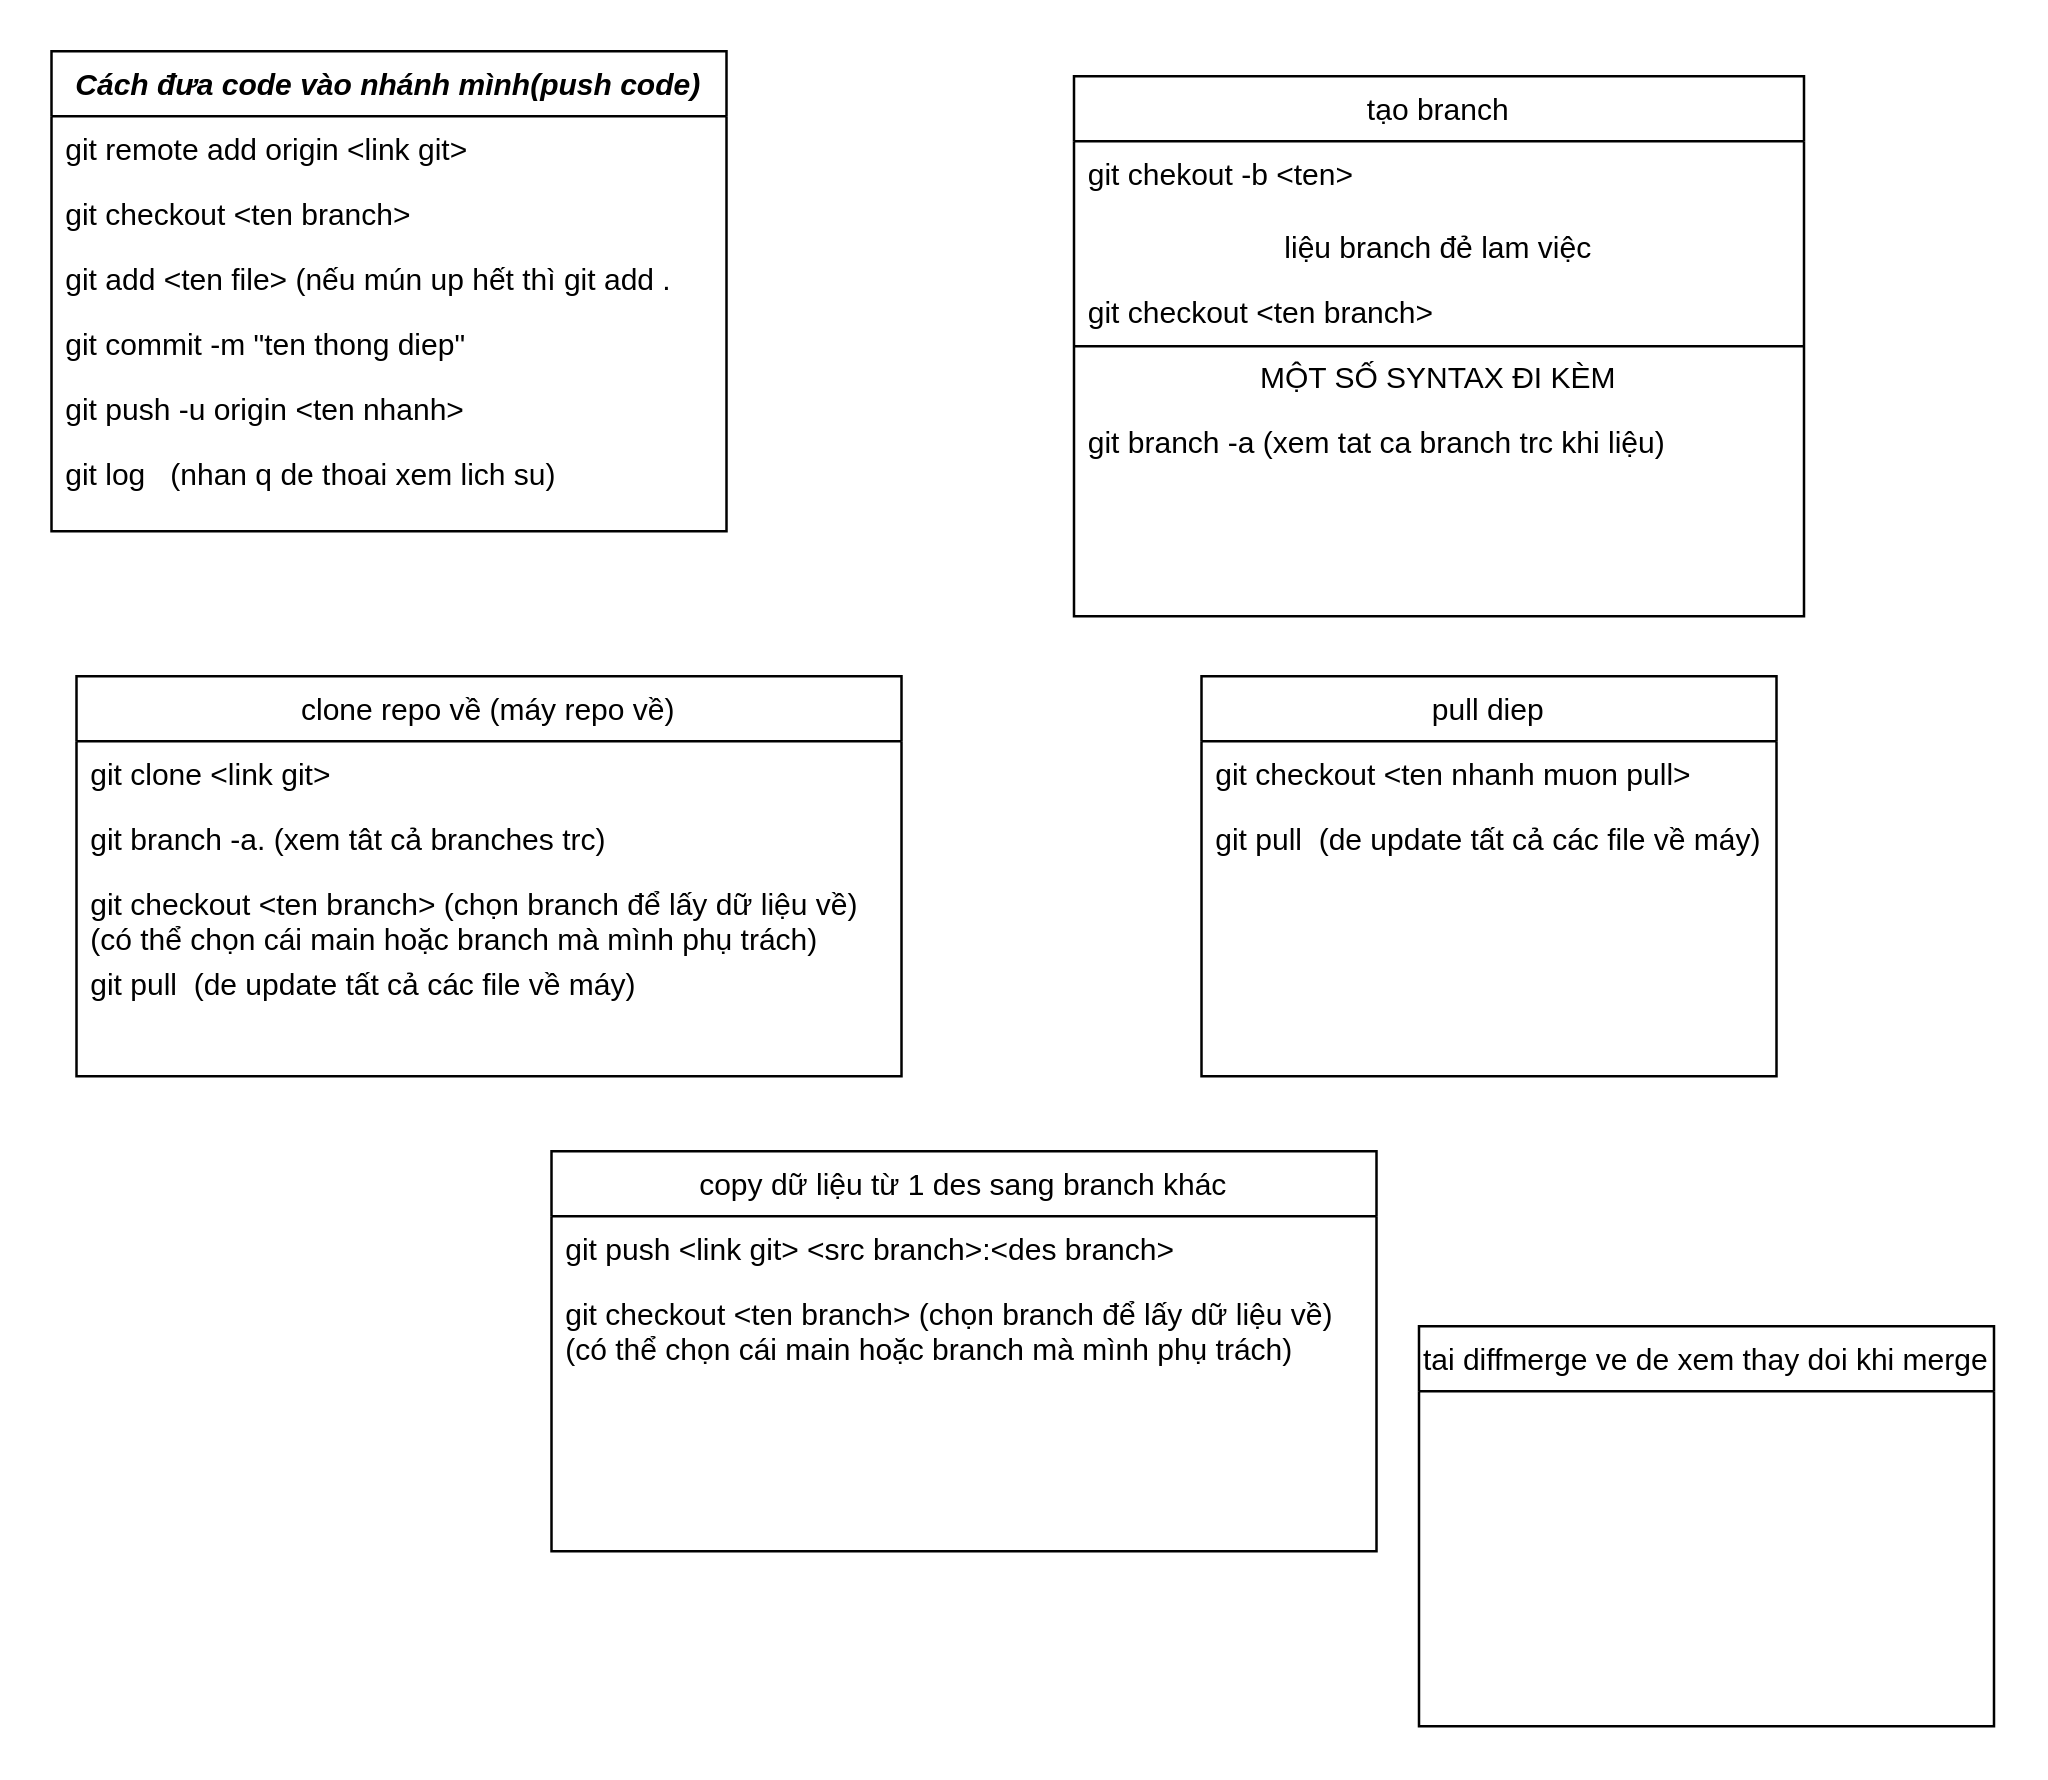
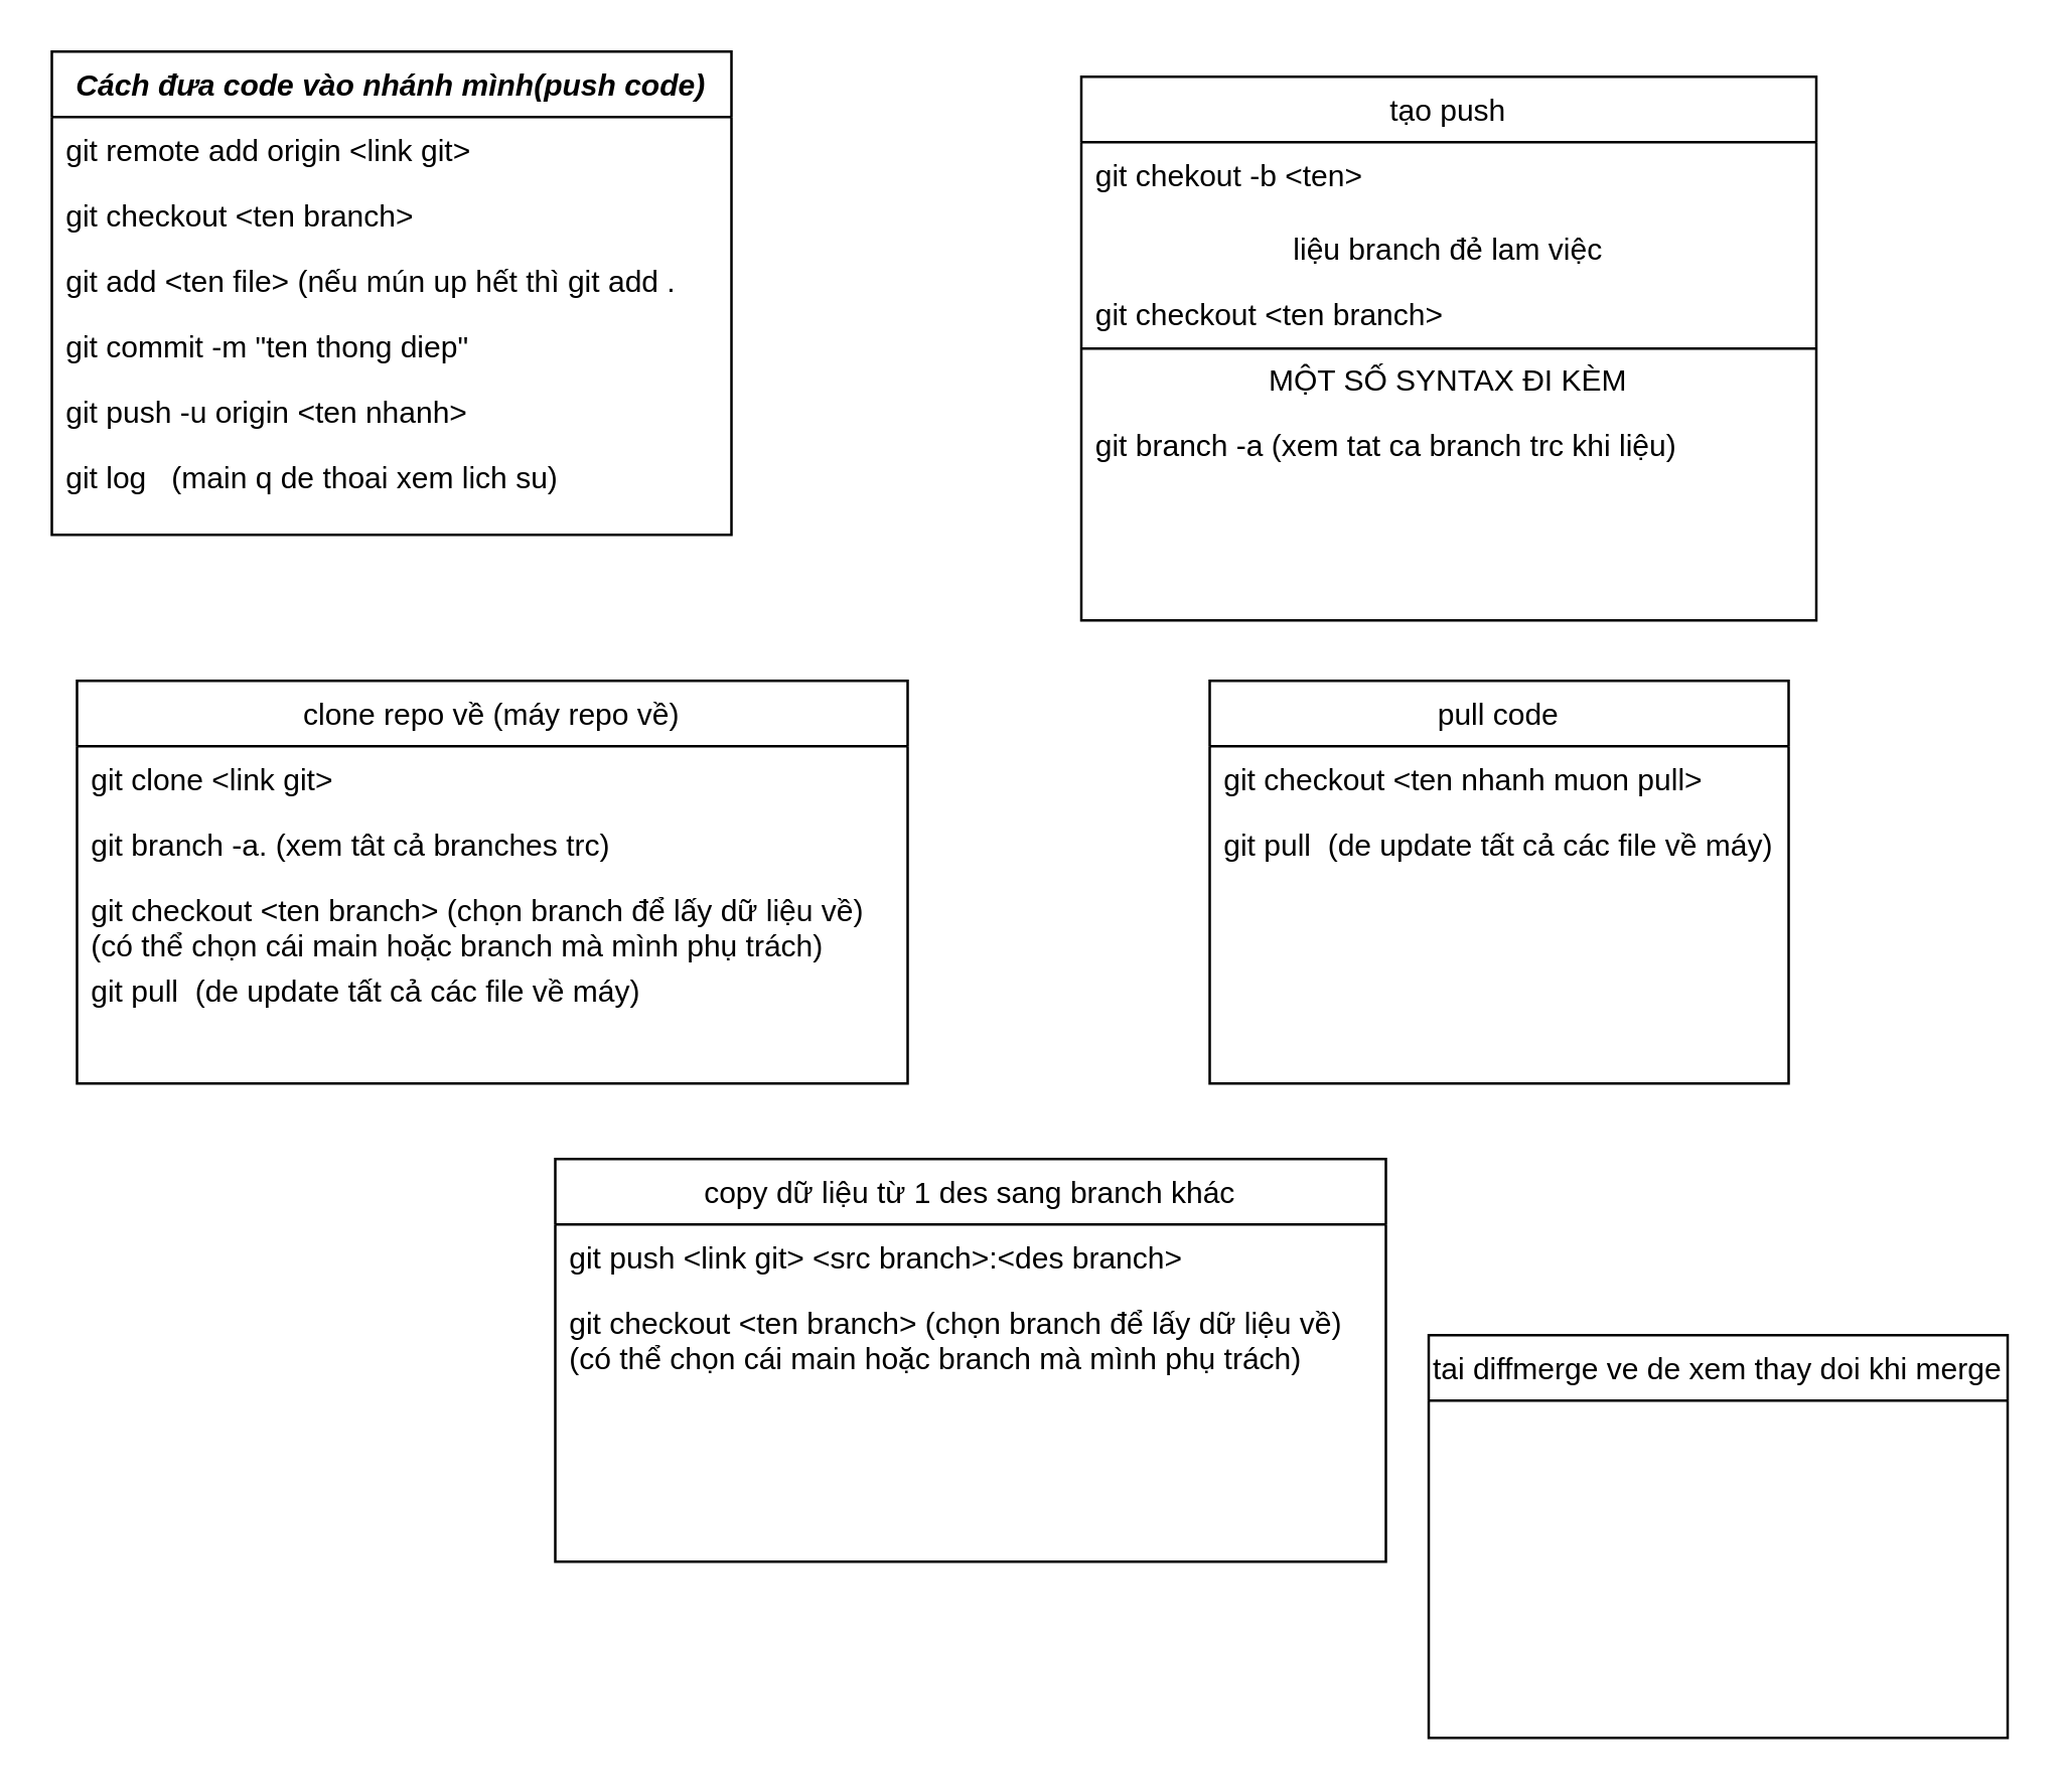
- <mxCell id="12" value="tạo branch" style="swimlane;fontStyle=0;align=center;verticalAlign=top;childLayout=stackLayout;horizontal=1;startSize=26;horizontalStack=0;resizeParent=1;resizeLast=0;collapsible=1;marginBottom=0;rounded=0;shadow=0;strokeWidth=1;" parent="1" vertex="1"><mxGeometry x="429" y="30" width="292" height="216" as="geometry"><mxRectangle x="550" y="140" width="160" height="26" as="alternateBounds" /></mxGeometry></mxCell>
+ <mxCell id="12" value="tạo push" style="swimlane;fontStyle=0;align=center;verticalAlign=top;childLayout=stackLayout;horizontal=1;startSize=26;horizontalStack=0;resizeParent=1;resizeLast=0;collapsible=1;marginBottom=0;rounded=0;shadow=0;strokeWidth=1;" parent="1" vertex="1"><mxGeometry x="429" y="30" width="292" height="216" as="geometry"><mxRectangle x="550" y="140" width="160" height="26" as="alternateBounds" /></mxGeometry></mxCell>
- <mxCell id="8" value="git log   (nhan q de thoai xem lich su)" style="text;align=left;verticalAlign=top;spacingLeft=4;spacingRight=4;overflow=hidden;rotatable=0;points=[[0,0.5],[1,0.5]];portConstraint=eastwest;rounded=0;shadow=0;html=0;" parent="2" vertex="1"><mxGeometry y="156" width="270" height="26" as="geometry" /></mxCell>
+ <mxCell id="8" value="git log   (main q de thoai xem lich su)" style="text;align=left;verticalAlign=top;spacingLeft=4;spacingRight=4;overflow=hidden;rotatable=0;points=[[0,0.5],[1,0.5]];portConstraint=eastwest;rounded=0;shadow=0;html=0;" parent="2" vertex="1"><mxGeometry y="156" width="270" height="26" as="geometry" /></mxCell>
- <mxCell id="9" value="pull diep" style="swimlane;fontStyle=0;align=center;verticalAlign=top;childLayout=stackLayout;horizontal=1;startSize=26;horizontalStack=0;resizeParent=1;resizeLast=0;collapsible=1;marginBottom=0;rounded=0;shadow=0;strokeWidth=1;" parent="1" vertex="1"><mxGeometry x="480" y="270" width="230" height="160" as="geometry"><mxRectangle x="340" y="380" width="170" height="26" as="alternateBounds" /></mxGeometry></mxCell>
+ <mxCell id="9" value="pull code" style="swimlane;fontStyle=0;align=center;verticalAlign=top;childLayout=stackLayout;horizontal=1;startSize=26;horizontalStack=0;resizeParent=1;resizeLast=0;collapsible=1;marginBottom=0;rounded=0;shadow=0;strokeWidth=1;" parent="1" vertex="1"><mxGeometry x="480" y="270" width="230" height="160" as="geometry"><mxRectangle x="340" y="380" width="170" height="26" as="alternateBounds" /></mxGeometry></mxCell>
